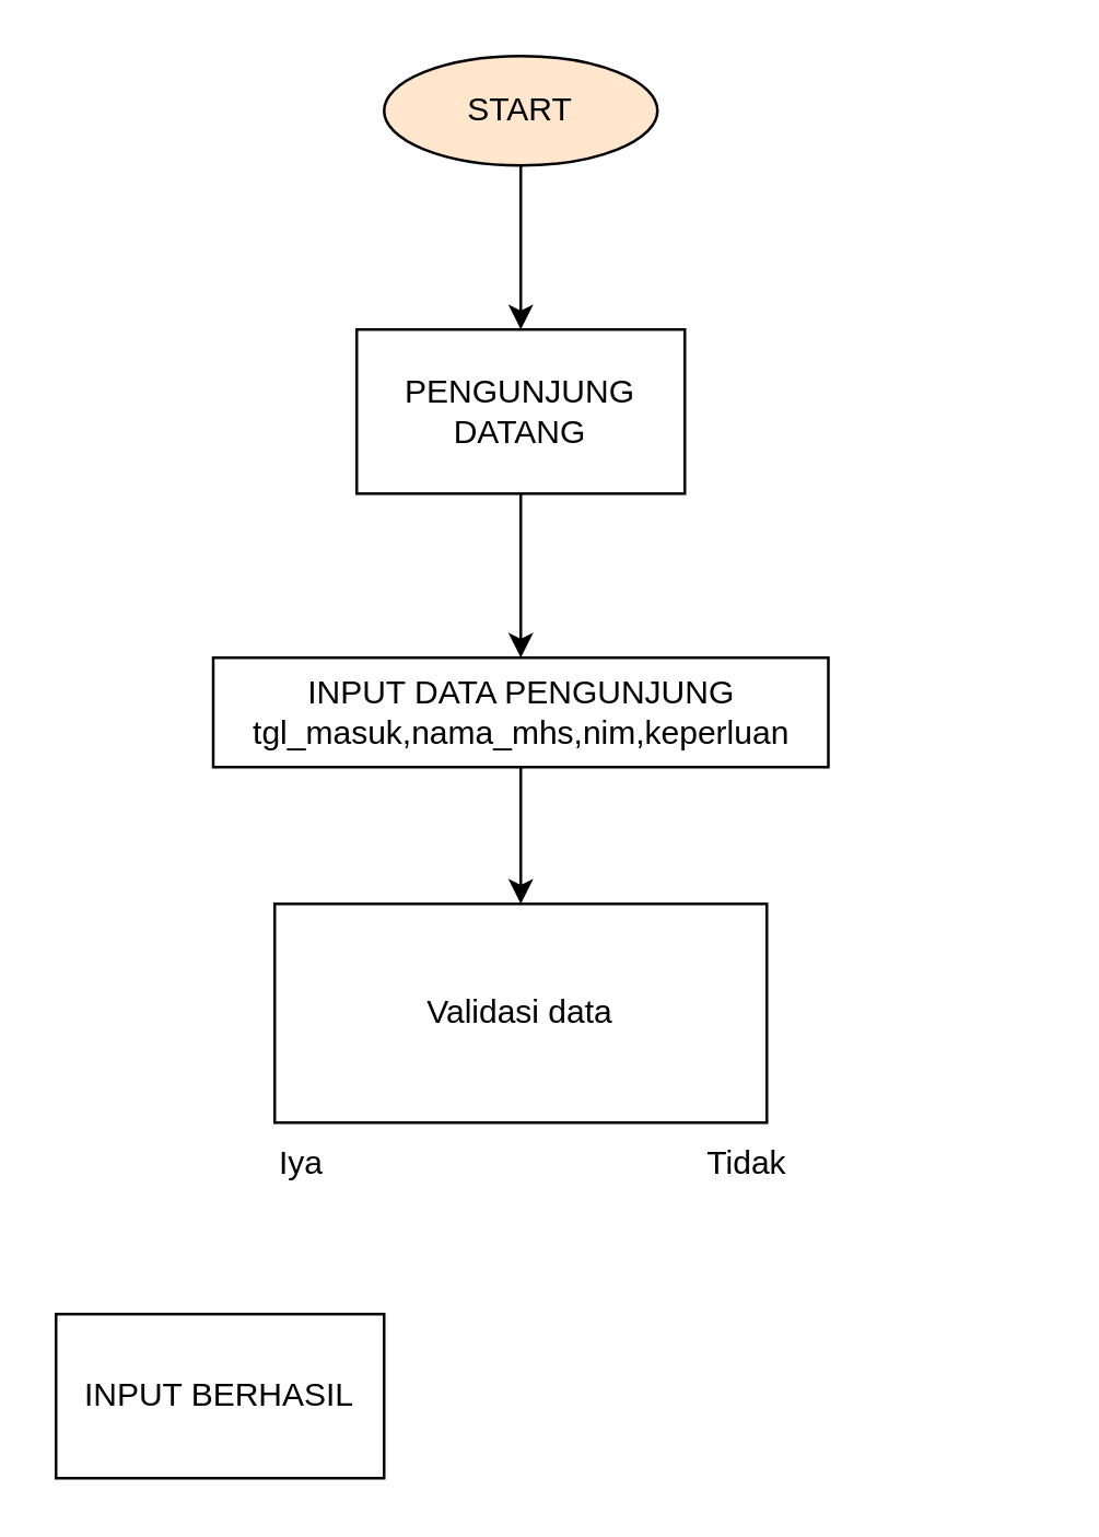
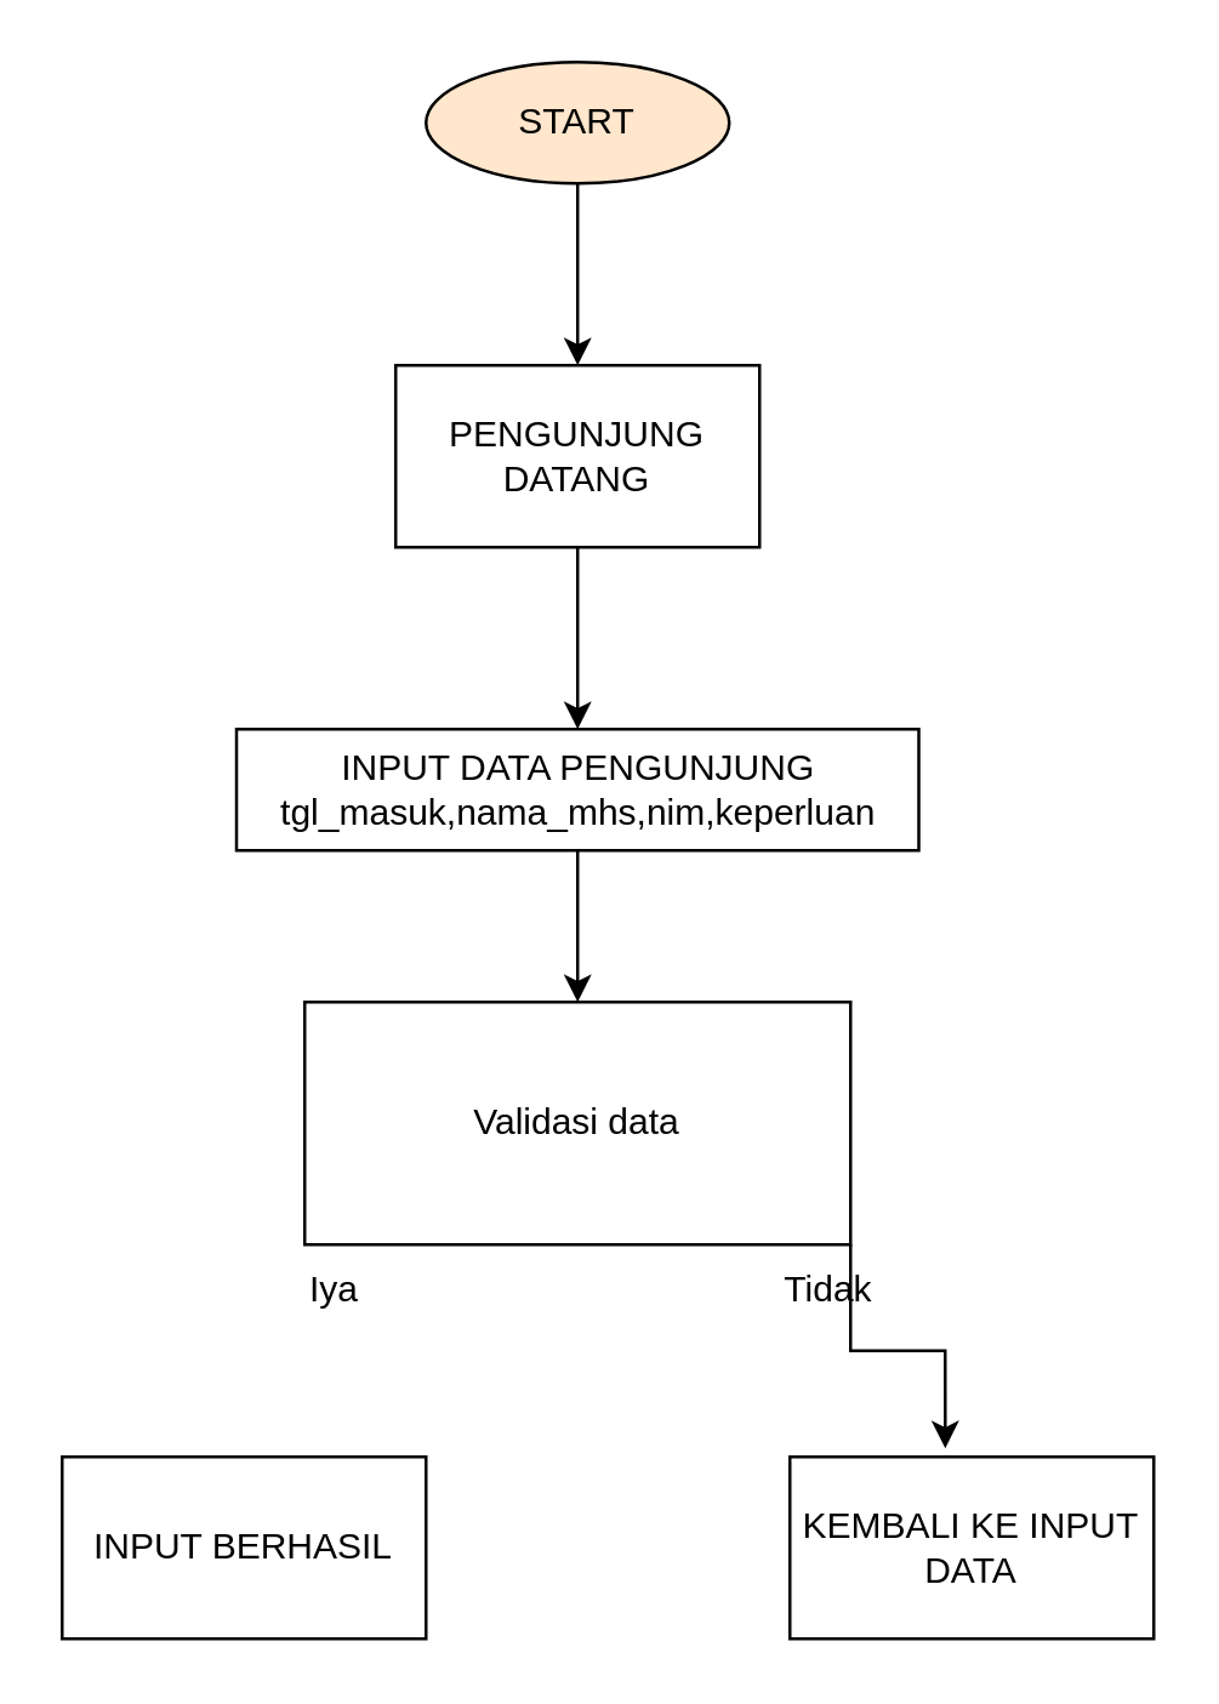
+ <mxCell id="11" style="edgeStyle=orthogonalEdgeStyle;rounded=0;orthogonalLoop=1;jettySize=auto;html=1;exitX=1;exitY=1;exitDx=0;exitDy=0;entryX=0.427;entryY=-0.047;entryDx=0;entryDy=0;entryPerimeter=0;" edge="1" parent="1" source="8" target="10"><mxGeometry relative="1" as="geometry" /></mxCell>
+ <mxCell id="10" value="KEMBALI KE INPUT DATA" style="rounded=0;whiteSpace=wrap;html=1;" vertex="1" parent="1"><mxGeometry x="260" y="480" width="120" height="60" as="geometry" /></mxCell>
